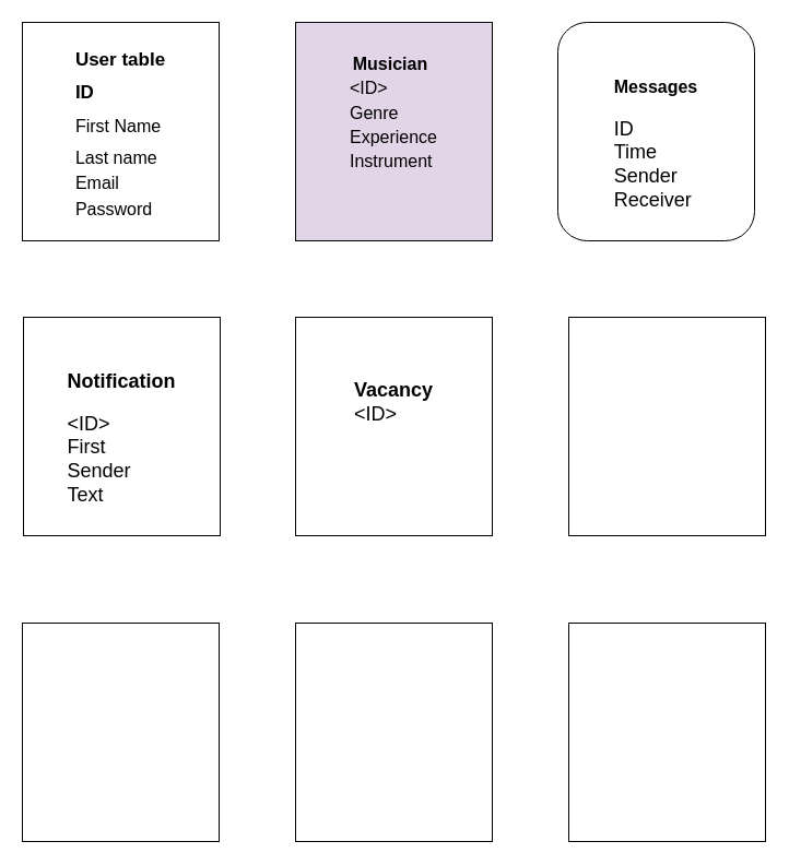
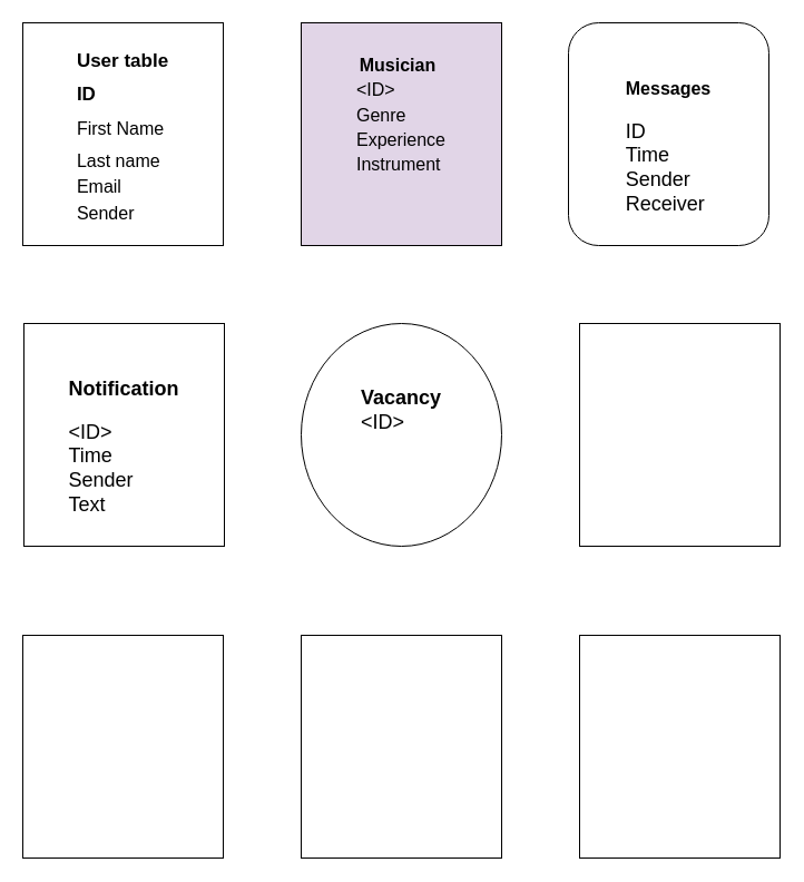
- <mxCell id="2" value="&lt;p style=&quot;line-height: 80%; font-size: 17px;&quot;&gt;&lt;font style=&quot;font-size: 17px;&quot;&gt;&lt;b&gt;User table&lt;/b&gt;&lt;/font&gt;&lt;/p&gt;&lt;p style=&quot;text-align: left; line-height: 80%; font-size: 17px;&quot;&gt;&lt;font style=&quot;font-size: 17px;&quot;&gt;&lt;b&gt;ID&lt;/b&gt;&lt;/font&gt;&lt;/p&gt;&lt;p style=&quot;text-align: left; line-height: 80%; font-size: 17px;&quot;&gt;&lt;span style=&quot;font-size: medium;&quot;&gt;First Name&lt;/span&gt;&lt;/p&gt;&lt;p style=&quot;text-align: left; line-height: 80%;&quot;&gt;&lt;font size=&quot;3&quot;&gt;Last name&lt;/font&gt;&lt;/p&gt;&lt;p style=&quot;text-align: left; line-height: 80%;&quot;&gt;&lt;font size=&quot;3&quot;&gt;Email&lt;/font&gt;&lt;/p&gt;&lt;p style=&quot;text-align: left; line-height: 80%;&quot;&gt;&lt;font size=&quot;3&quot;&gt;Password&lt;/font&gt;&lt;/p&gt;" style="rounded=0;whiteSpace=wrap;html=1;" parent="1" vertex="1"><mxGeometry x="20" y="20" width="180" height="200" as="geometry" /></mxCell>
+ <mxCell id="2" value="&lt;p style=&quot;line-height: 80%; font-size: 17px;&quot;&gt;&lt;font style=&quot;font-size: 17px;&quot;&gt;&lt;b&gt;User table&lt;/b&gt;&lt;/font&gt;&lt;/p&gt;&lt;p style=&quot;text-align: left; line-height: 80%; font-size: 17px;&quot;&gt;&lt;font style=&quot;font-size: 17px;&quot;&gt;&lt;b&gt;ID&lt;/b&gt;&lt;/font&gt;&lt;/p&gt;&lt;p style=&quot;text-align: left; line-height: 80%; font-size: 17px;&quot;&gt;&lt;span style=&quot;font-size: medium;&quot;&gt;First Name&lt;/span&gt;&lt;/p&gt;&lt;p style=&quot;text-align: left; line-height: 80%;&quot;&gt;&lt;font size=&quot;3&quot;&gt;Last name&lt;/font&gt;&lt;/p&gt;&lt;p style=&quot;text-align: left; line-height: 80%;&quot;&gt;&lt;font size=&quot;3&quot;&gt;Email&lt;/font&gt;&lt;/p&gt;&lt;p style=&quot;text-align: left; line-height: 80%;&quot;&gt;&lt;font size=&quot;3&quot;&gt;Sender&lt;/font&gt;&lt;/p&gt;" style="rounded=0;whiteSpace=wrap;html=1;" parent="1" vertex="1"><mxGeometry x="20" y="20" width="180" height="200" as="geometry" /></mxCell>
- <mxCell id="4" value="&lt;h1&gt;&lt;font style=&quot;font-size: 18px;&quot;&gt;Notification&lt;/font&gt;&lt;/h1&gt;&lt;div style=&quot;text-align: left;&quot;&gt;&lt;font style=&quot;font-size: 18px;&quot;&gt;&amp;lt;ID&amp;gt;&lt;/font&gt;&lt;/div&gt;&lt;div style=&quot;text-align: left;&quot;&gt;&lt;font style=&quot;font-size: 18px;&quot;&gt;First&lt;/font&gt;&lt;/div&gt;&lt;div style=&quot;text-align: left;&quot;&gt;&lt;font style=&quot;font-size: 18px;&quot;&gt;Sender&lt;/font&gt;&lt;/div&gt;&lt;div style=&quot;text-align: left;&quot;&gt;&lt;font style=&quot;font-size: 18px;&quot;&gt;Text&lt;/font&gt;&lt;/div&gt;" style="rounded=0;whiteSpace=wrap;html=1;align=center;" parent="1" vertex="1"><mxGeometry x="21" y="290" width="180" height="200" as="geometry" /></mxCell>
+ <mxCell id="4" value="&lt;h1&gt;&lt;font style=&quot;font-size: 18px;&quot;&gt;Notification&lt;/font&gt;&lt;/h1&gt;&lt;div style=&quot;text-align: left;&quot;&gt;&lt;font style=&quot;font-size: 18px;&quot;&gt;&amp;lt;ID&amp;gt;&lt;/font&gt;&lt;/div&gt;&lt;div style=&quot;text-align: left;&quot;&gt;&lt;font style=&quot;font-size: 18px;&quot;&gt;Time&lt;/font&gt;&lt;/div&gt;&lt;div style=&quot;text-align: left;&quot;&gt;&lt;font style=&quot;font-size: 18px;&quot;&gt;Sender&lt;/font&gt;&lt;/div&gt;&lt;div style=&quot;text-align: left;&quot;&gt;&lt;font style=&quot;font-size: 18px;&quot;&gt;Text&lt;/font&gt;&lt;/div&gt;" style="rounded=0;whiteSpace=wrap;html=1;align=center;" parent="1" vertex="1"><mxGeometry x="21" y="290" width="180" height="200" as="geometry" /></mxCell>
- <mxCell id="6" value="&lt;font&gt;&lt;font size=&quot;4&quot;&gt;&lt;b&gt;Vacancy&lt;/b&gt;&lt;/font&gt;&lt;br&gt;&lt;div style=&quot;text-align: left;&quot;&gt;&lt;font size=&quot;4&quot;&gt;&amp;lt;ID&amp;gt;&lt;/font&gt;&lt;/div&gt;&lt;div style=&quot;text-align: left;&quot;&gt;&lt;font size=&quot;4&quot;&gt;&lt;br&gt;&lt;/font&gt;&lt;/div&gt;&lt;div style=&quot;text-align: left;&quot;&gt;&lt;font size=&quot;4&quot;&gt;&lt;br&gt;&lt;/font&gt;&lt;/div&gt;&lt;/font&gt;" style="rounded=0;whiteSpace=wrap;html=1;" parent="1" vertex="1"><mxGeometry x="270" y="290" width="180" height="200" as="geometry" /></mxCell>
+ <mxCell id="6" value="&lt;font&gt;&lt;font size=&quot;4&quot;&gt;&lt;b&gt;Vacancy&lt;/b&gt;&lt;/font&gt;&lt;br&gt;&lt;div style=&quot;text-align: left;&quot;&gt;&lt;font size=&quot;4&quot;&gt;&amp;lt;ID&amp;gt;&lt;/font&gt;&lt;/div&gt;&lt;div style=&quot;text-align: left;&quot;&gt;&lt;font size=&quot;4&quot;&gt;&lt;br&gt;&lt;/font&gt;&lt;/div&gt;&lt;div style=&quot;text-align: left;&quot;&gt;&lt;font size=&quot;4&quot;&gt;&lt;br&gt;&lt;/font&gt;&lt;/div&gt;&lt;/font&gt;" style="ellipse;whiteSpace=wrap;html=1;" parent="1" vertex="1"><mxGeometry x="270" y="290" width="180" height="200" as="geometry" /></mxCell>
